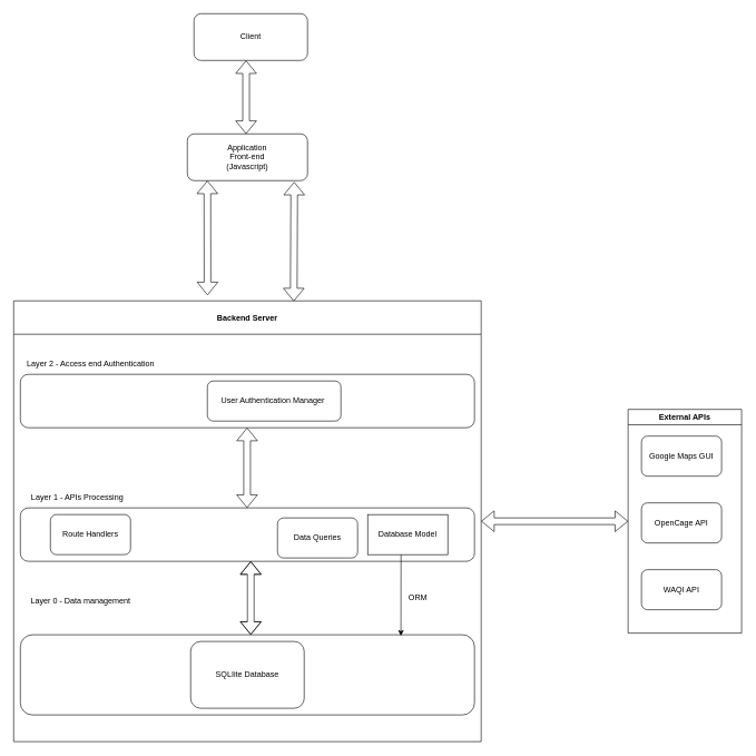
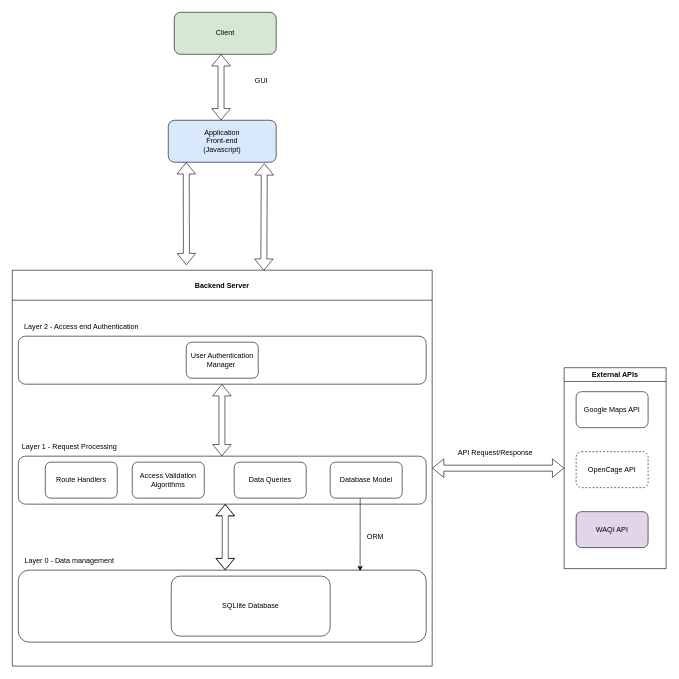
- <mxCell id="2" value="Client" style="rounded=1;whiteSpace=wrap;html=1;" parent="1" vertex="1"><mxGeometry x="290" y="20" width="170" height="70" as="geometry" /></mxCell>
+ <mxCell id="2" value="Client" style="rounded=1;whiteSpace=wrap;html=1;fillColor=#d5e8d4;" parent="1" vertex="1"><mxGeometry x="290" y="20" width="170" height="70" as="geometry" /></mxCell>
+ <mxCell id="4" value="GUI" style="text;html=1;align=center;verticalAlign=middle;resizable=0;points=[];autosize=1;strokeColor=none;fillColor=none;" parent="1" vertex="1"><mxGeometry x="415" y="120" width="40" height="30" as="geometry" /></mxCell>
- <mxCell id="3" value="&lt;div&gt;Application&lt;/div&gt;&lt;div&gt;Front-end&lt;/div&gt;&lt;div&gt;(Javascript)&lt;/div&gt;" style="rounded=1;whiteSpace=wrap;html=1;" parent="1" vertex="1"><mxGeometry x="280" y="200" width="180" height="70" as="geometry" /></mxCell>
+ <mxCell id="3" value="&lt;div&gt;Application&lt;/div&gt;&lt;div&gt;Front-end&lt;/div&gt;&lt;div&gt;(Javascript)&lt;/div&gt;" style="rounded=1;whiteSpace=wrap;html=1;fillColor=#dae8fc;" parent="1" vertex="1"><mxGeometry x="280" y="200" width="180" height="70" as="geometry" /></mxCell>
- <mxCell id="20" value="User Authentication Manager&amp;nbsp;" style="rounded=1;whiteSpace=wrap;html=1;" vertex="1" parent="8"><mxGeometry x="290" y="120" width="200" height="60" as="geometry" /></mxCell>
+ <mxCell id="20" value="User Authentication Manager&amp;nbsp;" style="rounded=1;whiteSpace=wrap;html=1;" vertex="1" parent="8"><mxGeometry x="290" y="120" width="120" height="60" as="geometry" /></mxCell>
- <mxCell id="26" value="Google Maps GUI" style="rounded=1;whiteSpace=wrap;html=1;" vertex="1" parent="25"><mxGeometry x="20" y="40" width="120" height="60" as="geometry" /></mxCell>
+ <mxCell id="26" value="Google Maps API" style="rounded=1;whiteSpace=wrap;html=1;" vertex="1" parent="25"><mxGeometry x="20" y="40" width="120" height="60" as="geometry" /></mxCell>
- <mxCell id="10" value="Layer 1 - APIs Processing" style="text;html=1;align=center;verticalAlign=middle;resizable=0;points=[];autosize=1;strokeColor=none;fillColor=none;" parent="8" vertex="1"><mxGeometry x="5" y="280" width="180" height="30" as="geometry" /></mxCell>
+ <mxCell id="10" value="Layer 1 - Request Processing" style="text;html=1;align=center;verticalAlign=middle;resizable=0;points=[];autosize=1;strokeColor=none;fillColor=none;" parent="8" vertex="1"><mxGeometry x="5" y="280" width="180" height="30" as="geometry" /></mxCell>
+ <mxCell id="30" value="API Request/Response" style="text;html=1;align=center;verticalAlign=middle;resizable=0;points=[];autosize=1;strokeColor=none;fillColor=none;" vertex="1" parent="1"><mxGeometry x="750" y="740" width="150" height="30" as="geometry" /></mxCell>
- <mxCell id="27" value="OpenCage API" style="rounded=1;whiteSpace=wrap;html=1;" vertex="1" parent="25"><mxGeometry x="20" y="140" width="120" height="60" as="geometry" /></mxCell>
+ <mxCell id="27" value="OpenCage API" style="rounded=1;whiteSpace=wrap;html=1;dashed=1;" vertex="1" parent="25"><mxGeometry x="20" y="140" width="120" height="60" as="geometry" /></mxCell>
+ <mxCell id="14" value="Access Validation Algorithms" style="rounded=1;whiteSpace=wrap;html=1;" vertex="1" parent="8"><mxGeometry x="200" y="320" width="120" height="60" as="geometry" /></mxCell>
- <mxCell id="19" value="&lt;div&gt;Database Model&lt;/div&gt;" style="whiteSpace=wrap;html=1;rounded=0;" vertex="1" parent="8"><mxGeometry x="530" y="320" width="120" height="60" as="geometry" /></mxCell>
+ <mxCell id="19" value="&lt;div&gt;Database Model&lt;/div&gt;" style="rounded=1;whiteSpace=wrap;html=1;" vertex="1" parent="8"><mxGeometry x="530" y="320" width="120" height="60" as="geometry" /></mxCell>
- <mxCell id="24" value="Data Queries" style="rounded=1;whiteSpace=wrap;html=1;" vertex="1" parent="8"><mxGeometry x="395" y="325" width="120" height="60" as="geometry" /></mxCell>
+ <mxCell id="24" value="Data Queries" style="rounded=1;whiteSpace=wrap;html=1;" vertex="1" parent="8"><mxGeometry x="370" y="320" width="120" height="60" as="geometry" /></mxCell>
- <mxCell id="28" value="WAQI API" style="rounded=1;whiteSpace=wrap;html=1;" vertex="1" parent="25"><mxGeometry x="20" y="240" width="120" height="60" as="geometry" /></mxCell>
+ <mxCell id="28" value="WAQI API" style="rounded=1;whiteSpace=wrap;html=1;fillColor=#e1d5e7;" vertex="1" parent="25"><mxGeometry x="20" y="240" width="120" height="60" as="geometry" /></mxCell>
- <mxCell id="12" value="Layer 0 - Data management" style="text;html=1;align=center;verticalAlign=middle;resizable=0;points=[];autosize=1;strokeColor=none;fillColor=none;" parent="8" vertex="1"><mxGeometry x="15" y="435" width="170" height="30" as="geometry" /></mxCell>
+ <mxCell id="12" value="Layer 0 - Data management" style="text;html=1;align=center;verticalAlign=middle;resizable=0;points=[];autosize=1;strokeColor=none;fillColor=none;" parent="8" vertex="1"><mxGeometry x="10" y="470" width="170" height="30" as="geometry" /></mxCell>
- <mxCell id="13" value="SQLIite Database" style="rounded=1;whiteSpace=wrap;html=1;" parent="8" vertex="1"><mxGeometry x="265" y="510" width="170" height="100" as="geometry" /></mxCell>
+ <mxCell id="13" value="SQLIite Database" style="rounded=1;whiteSpace=wrap;html=1;" parent="8" vertex="1"><mxGeometry x="265" y="510" width="265" height="100" as="geometry" /></mxCell>
